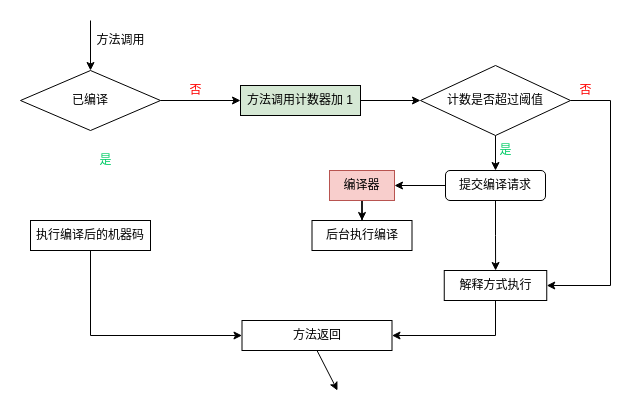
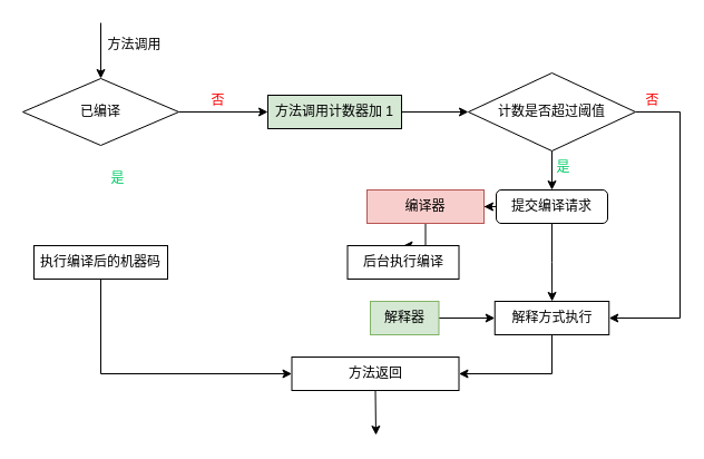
- <mxCell id="17" value="编译器" style="whiteSpace=wrap;html=1;fillColor=#f8cecc;strokeColor=#b85450;" parent="1" vertex="1"><mxGeometry x="329" y="170" width="65" height="30" as="geometry" /></mxCell>
+ <mxCell id="17" value="编译器" style="whiteSpace=wrap;html=1;fillColor=#f8cecc;strokeColor=#b85450;" parent="1" vertex="1"><mxGeometry x="329" y="170" width="105" height="30" as="geometry" /></mxCell>
+ <mxCell id="22" value="解释器" style="rounded=0;whiteSpace=wrap;html=1;fillColor=#d5e8d4;strokeColor=#82b366;" parent="1" vertex="1"><mxGeometry x="332" y="270" width="61.5" height="30" as="geometry" /></mxCell>
+ <mxCell id="21" style="edgeStyle=orthogonalEdgeStyle;rounded=0;orthogonalLoop=1;jettySize=auto;html=1;" parent="1" source="22" target="20" edge="1"><mxGeometry relative="1" as="geometry" /></mxCell>
- <mxCell id="25" value="方法返回" style="rounded=0;whiteSpace=wrap;html=1;" parent="1" vertex="1"><mxGeometry x="241.5" y="320" width="150" height="30" as="geometry" /></mxCell>
+ <mxCell id="25" value="方法返回" style="rounded=0;whiteSpace=wrap;html=1;" parent="1" vertex="1"><mxGeometry x="261.5" y="320" width="150" height="30" as="geometry" /></mxCell>
